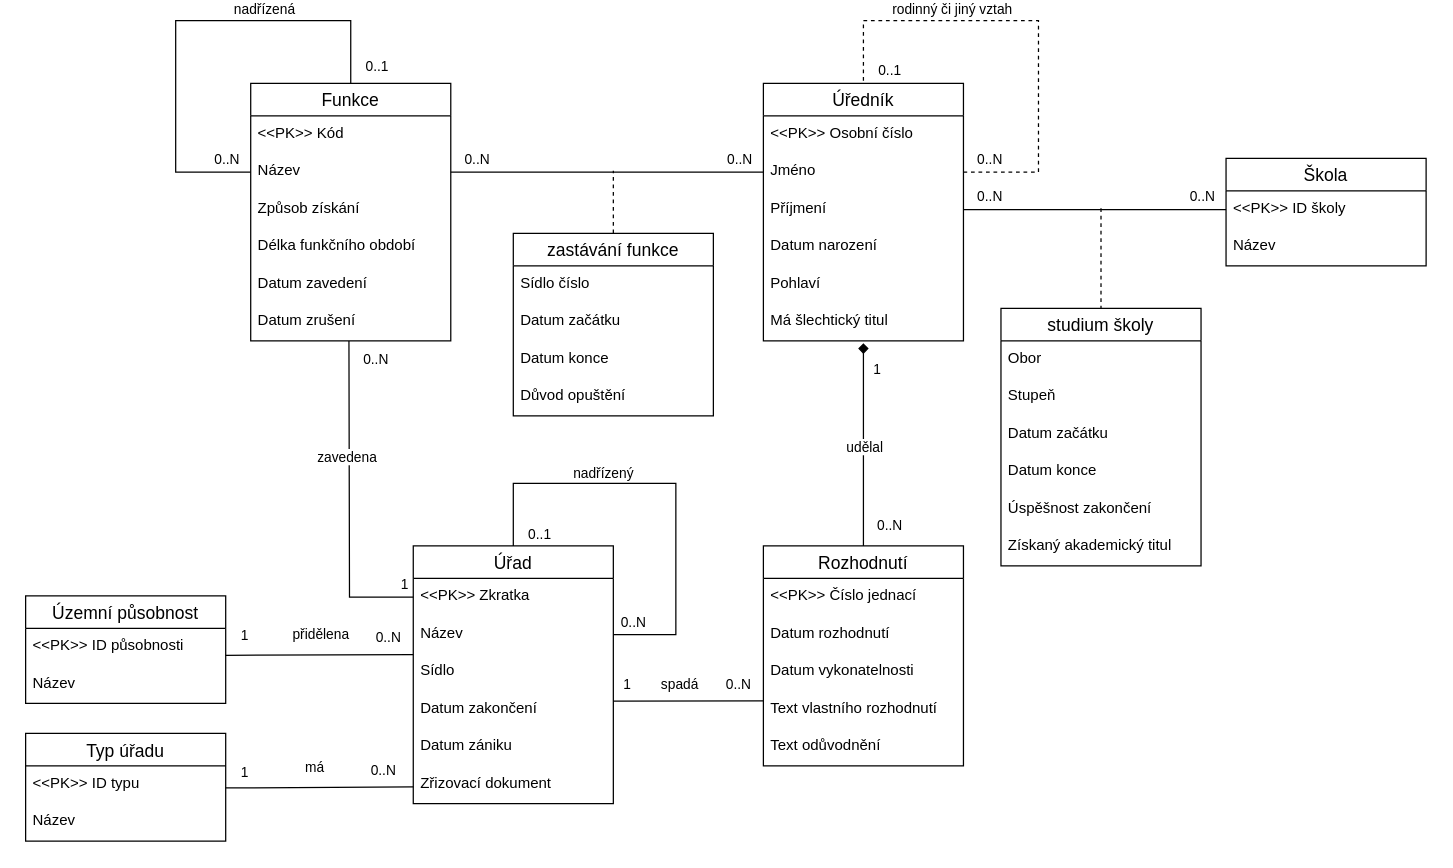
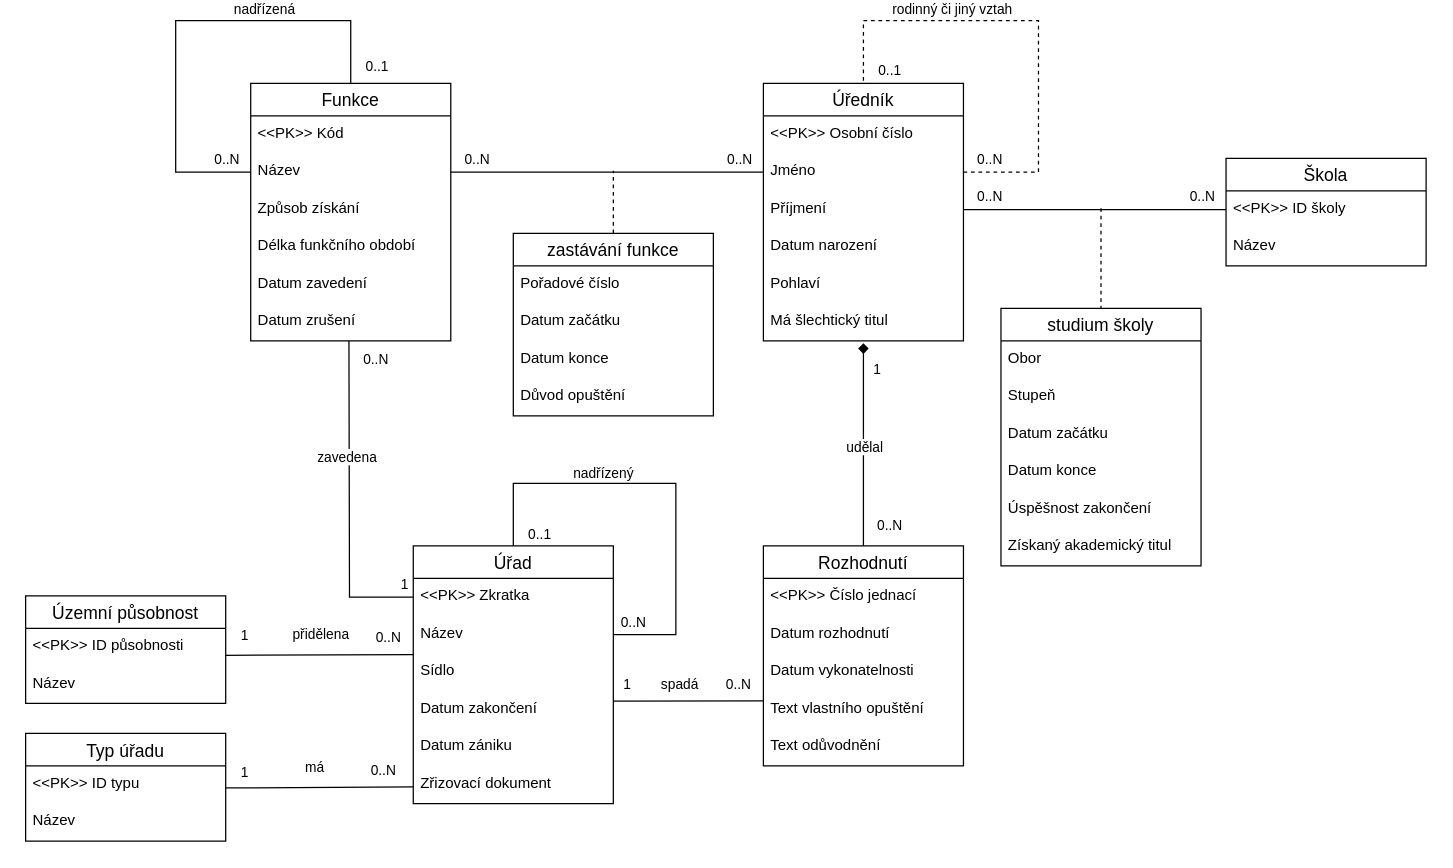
- <mxCell id="56" value="Sídlo číslo" style="text;strokeColor=none;fillColor=none;spacingLeft=4;spacingRight=4;overflow=hidden;rotatable=0;points=[[0,0.5],[1,0.5]];portConstraint=eastwest;fontSize=12;" parent="55" vertex="1"><mxGeometry y="26" width="160" height="30" as="geometry" /></mxCell>
+ <mxCell id="56" value="Pořadové číslo" style="text;strokeColor=none;fillColor=none;spacingLeft=4;spacingRight=4;overflow=hidden;rotatable=0;points=[[0,0.5],[1,0.5]];portConstraint=eastwest;fontSize=12;" parent="55" vertex="1"><mxGeometry y="26" width="160" height="30" as="geometry" /></mxCell>
- <mxCell id="17" value="Text vlastního rozhodnutí" style="text;strokeColor=none;fillColor=none;spacingLeft=4;spacingRight=4;overflow=hidden;rotatable=0;points=[[0,0.5],[1,0.5]];portConstraint=eastwest;fontSize=12;" parent="13" vertex="1"><mxGeometry y="116" width="160" height="30" as="geometry" /></mxCell>
+ <mxCell id="17" value="Text vlastního opuštění" style="text;strokeColor=none;fillColor=none;spacingLeft=4;spacingRight=4;overflow=hidden;rotatable=0;points=[[0,0.5],[1,0.5]];portConstraint=eastwest;fontSize=12;" parent="13" vertex="1"><mxGeometry y="116" width="160" height="30" as="geometry" /></mxCell>
